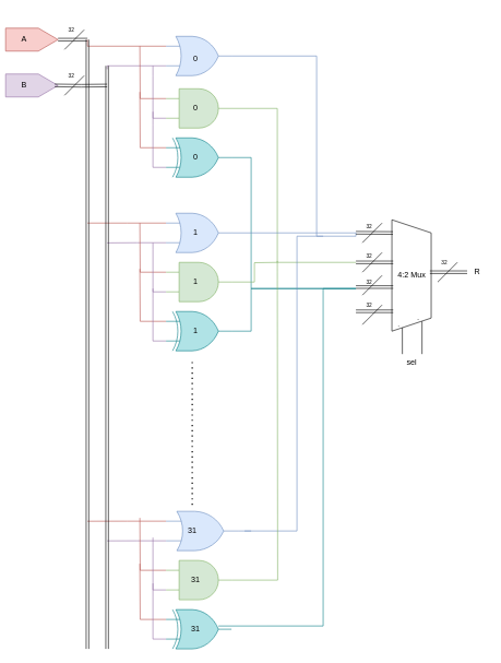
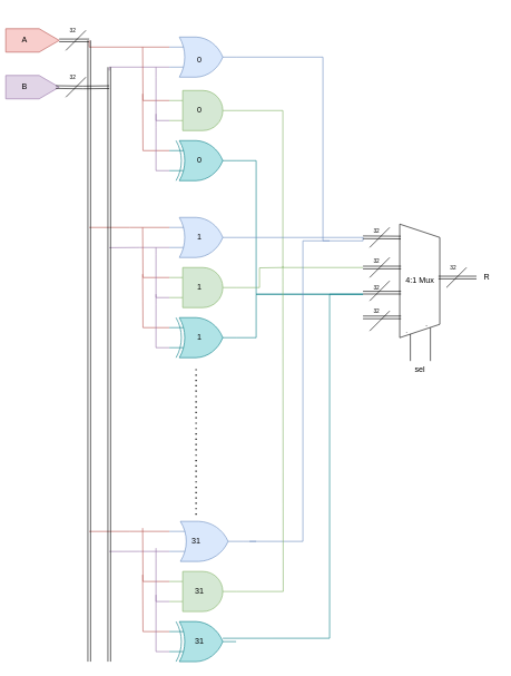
- <mxCell id="62" value="4:2 Mux" style="text;html=1;align=center;verticalAlign=middle;resizable=0;points=[];autosize=1;strokeColor=none;fillColor=none;" vertex="1" parent="1"><mxGeometry x="593" y="405" width="70" height="30" as="geometry" /></mxCell>
+ <mxCell id="62" value="4:1 Mux" style="text;html=1;align=center;verticalAlign=middle;resizable=0;points=[];autosize=1;strokeColor=none;fillColor=none;" vertex="1" parent="1"><mxGeometry x="593" y="405" width="70" height="30" as="geometry" /></mxCell>
